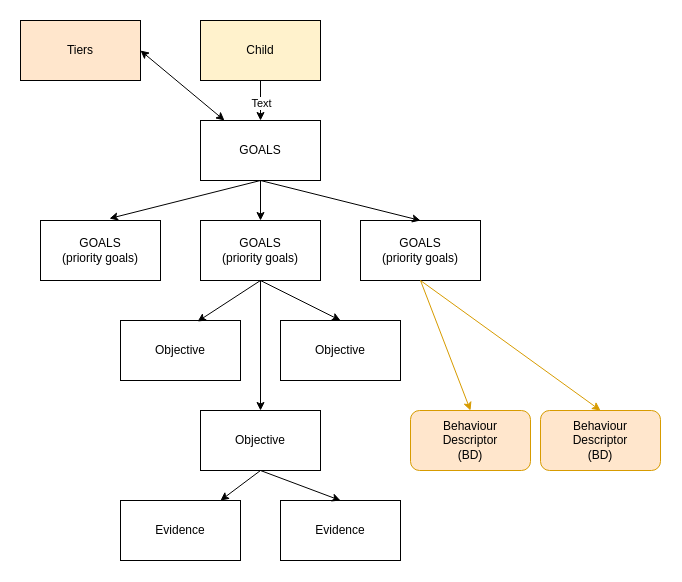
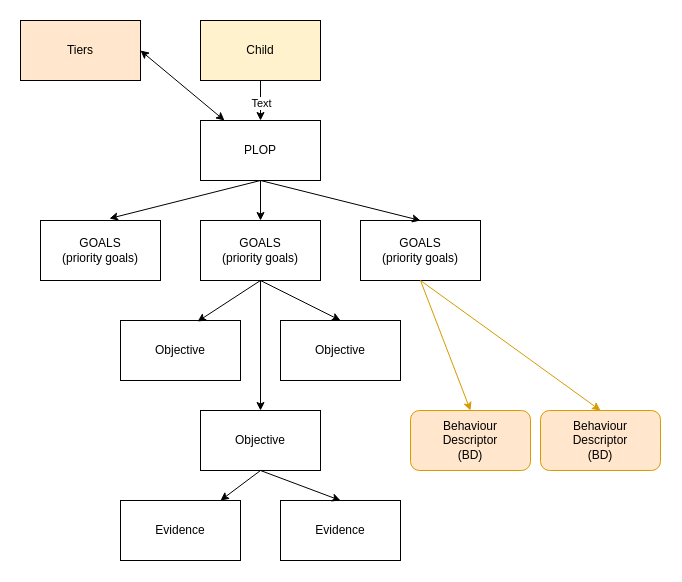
- <mxCell id="5" value="GOALS" style="rounded=0;whiteSpace=wrap;html=1;" vertex="1" parent="1"><mxGeometry x="200" y="120" width="120" height="60" as="geometry" /></mxCell>
+ <mxCell id="5" value="PLOP" style="rounded=0;whiteSpace=wrap;html=1;" vertex="1" parent="1"><mxGeometry x="200" y="120" width="120" height="60" as="geometry" /></mxCell>
